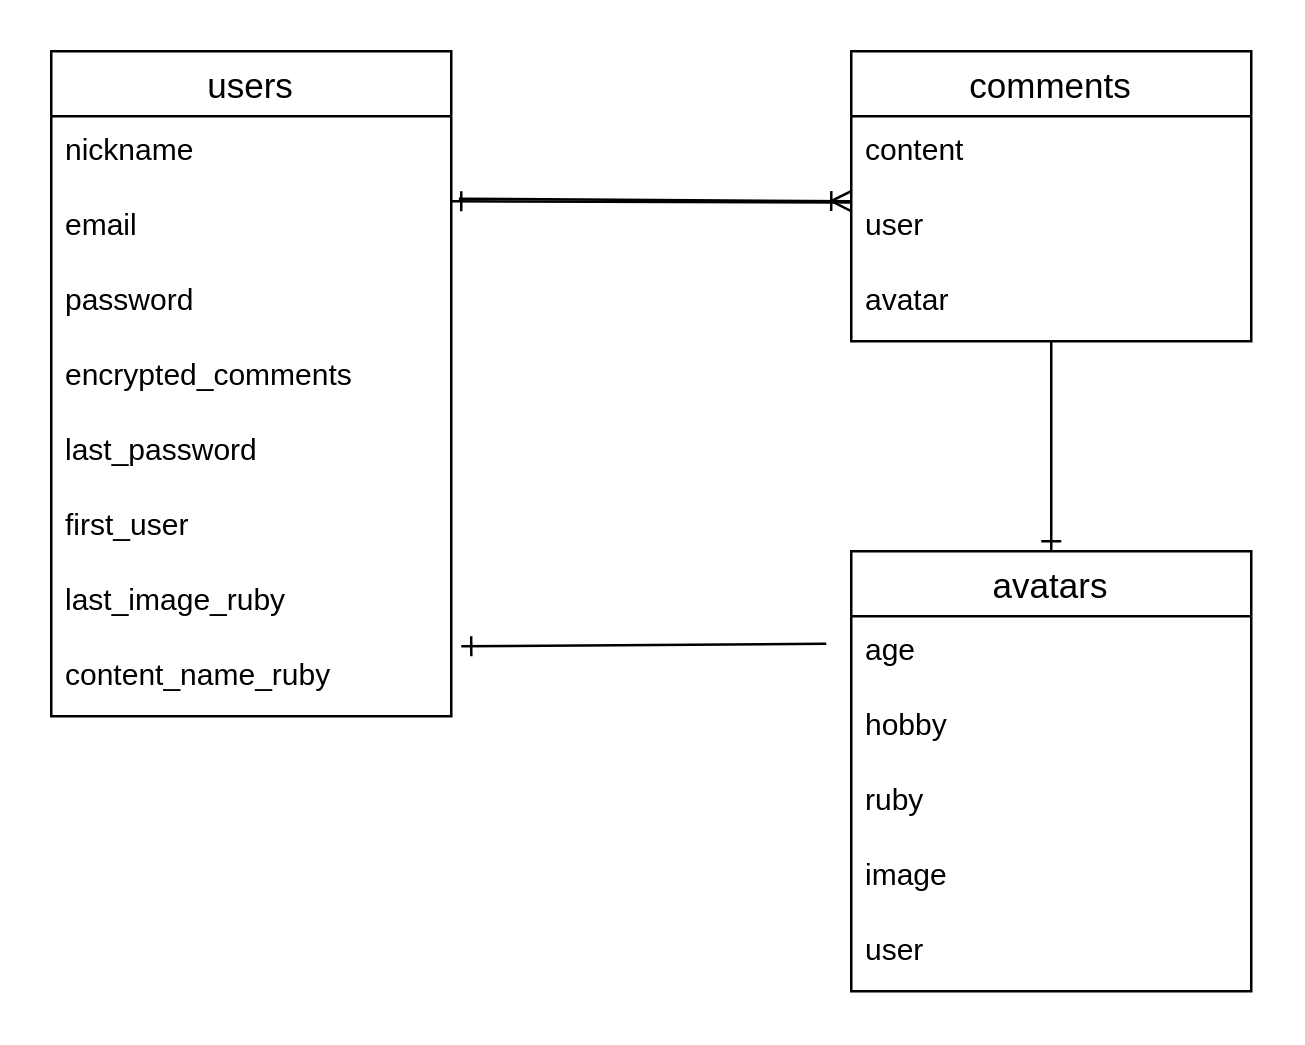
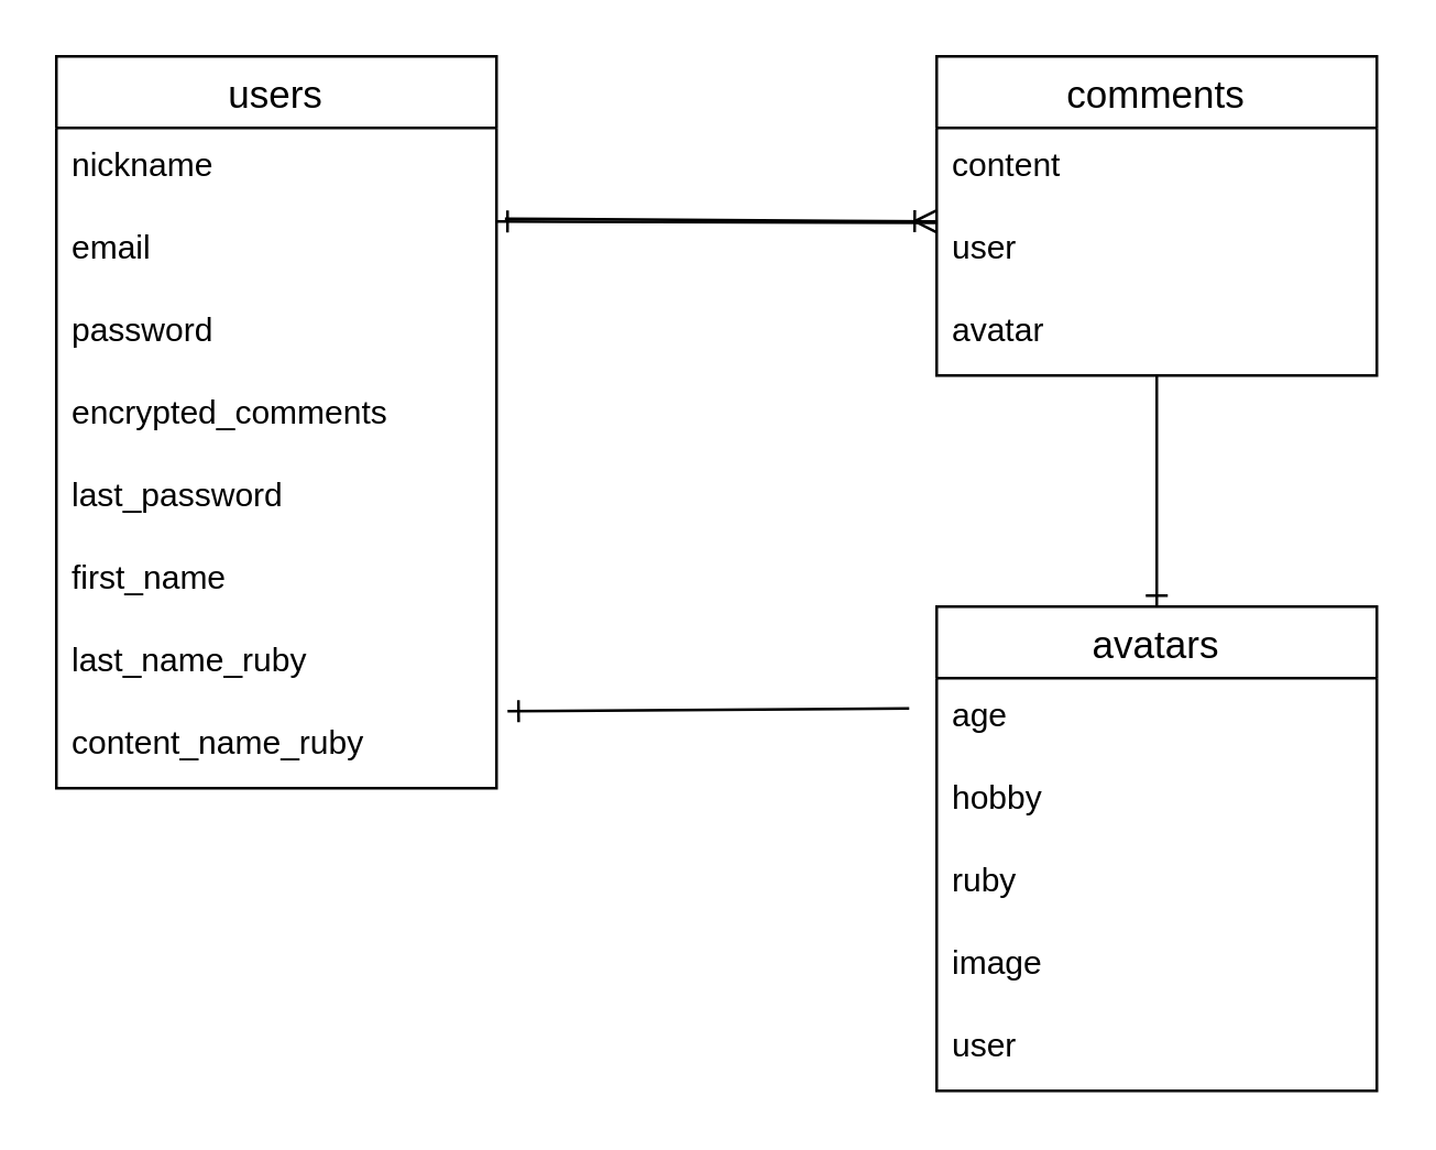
- <mxCell id="9" value="first_user" style="text;strokeColor=none;fillColor=none;spacingLeft=4;spacingRight=4;overflow=hidden;rotatable=0;points=[[0,0.5],[1,0.5]];portConstraint=eastwest;fontSize=12;" vertex="1" parent="3"><mxGeometry y="176" width="160" height="30" as="geometry" /></mxCell>
+ <mxCell id="9" value="first_name" style="text;strokeColor=none;fillColor=none;spacingLeft=4;spacingRight=4;overflow=hidden;rotatable=0;points=[[0,0.5],[1,0.5]];portConstraint=eastwest;fontSize=12;" vertex="1" parent="3"><mxGeometry y="176" width="160" height="30" as="geometry" /></mxCell>
- <mxCell id="10" value="last_image_ruby" style="text;strokeColor=none;fillColor=none;spacingLeft=4;spacingRight=4;overflow=hidden;rotatable=0;points=[[0,0.5],[1,0.5]];portConstraint=eastwest;fontSize=12;" vertex="1" parent="3"><mxGeometry y="206" width="160" height="30" as="geometry" /></mxCell>
+ <mxCell id="10" value="last_name_ruby" style="text;strokeColor=none;fillColor=none;spacingLeft=4;spacingRight=4;overflow=hidden;rotatable=0;points=[[0,0.5],[1,0.5]];portConstraint=eastwest;fontSize=12;" vertex="1" parent="3"><mxGeometry y="206" width="160" height="30" as="geometry" /></mxCell>
